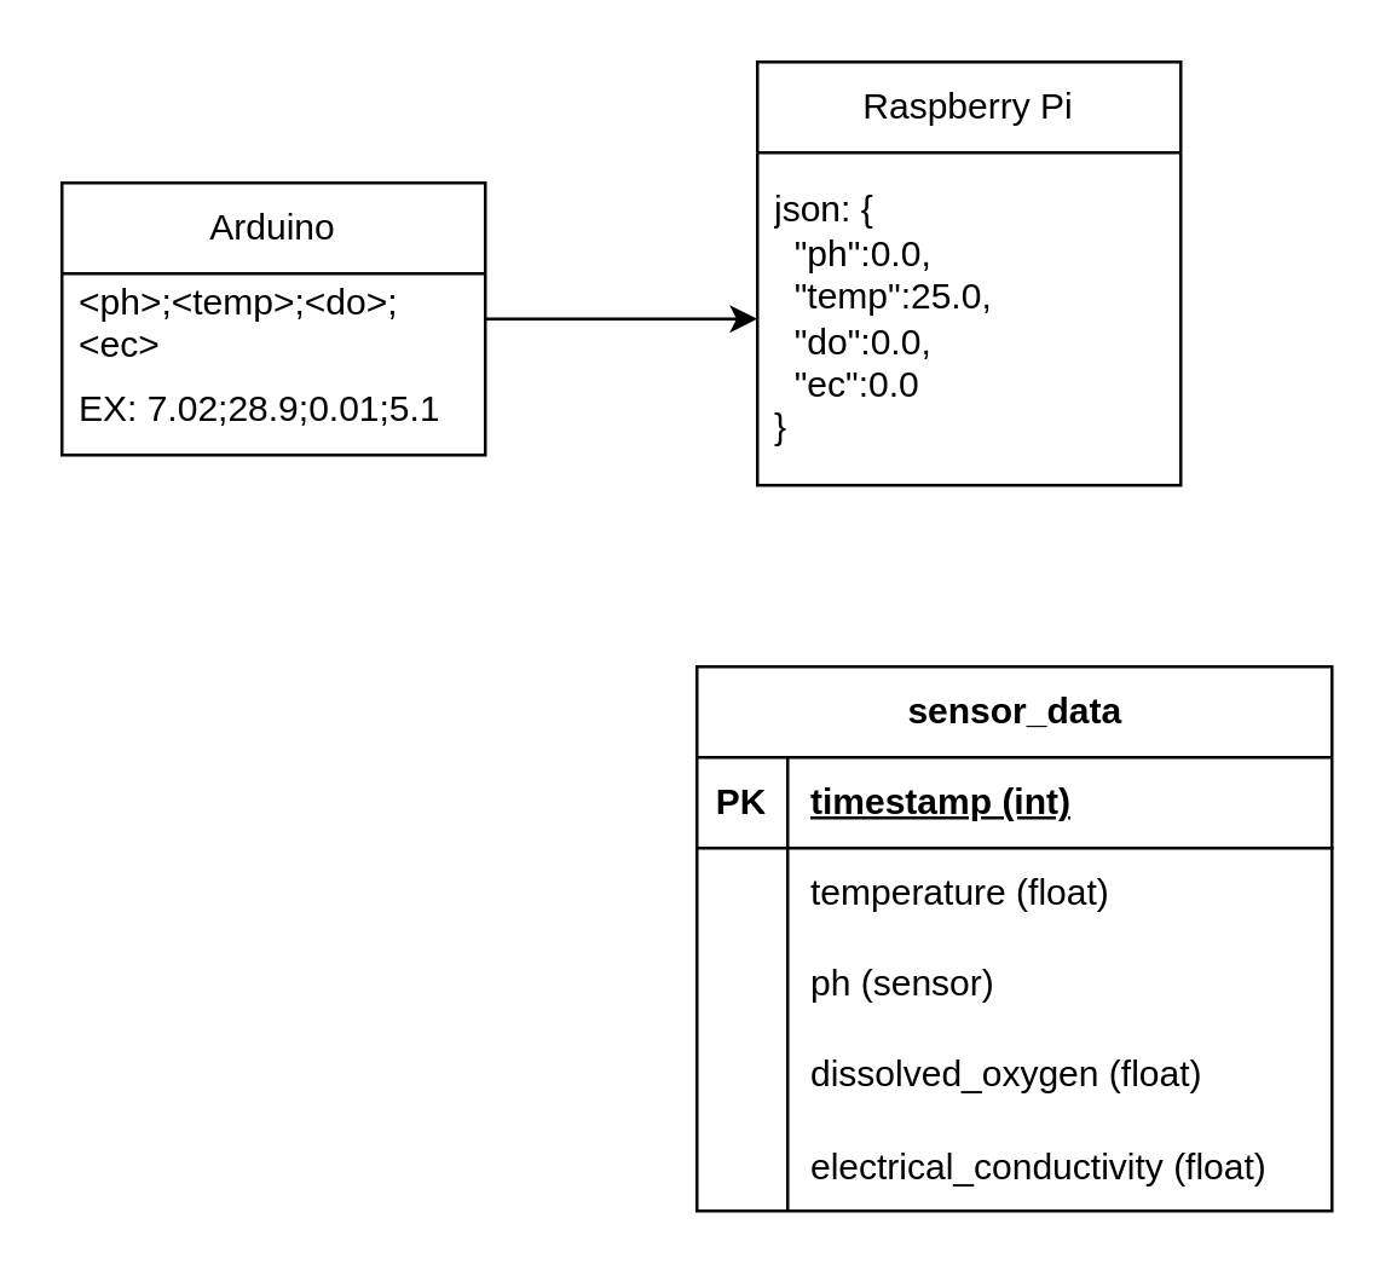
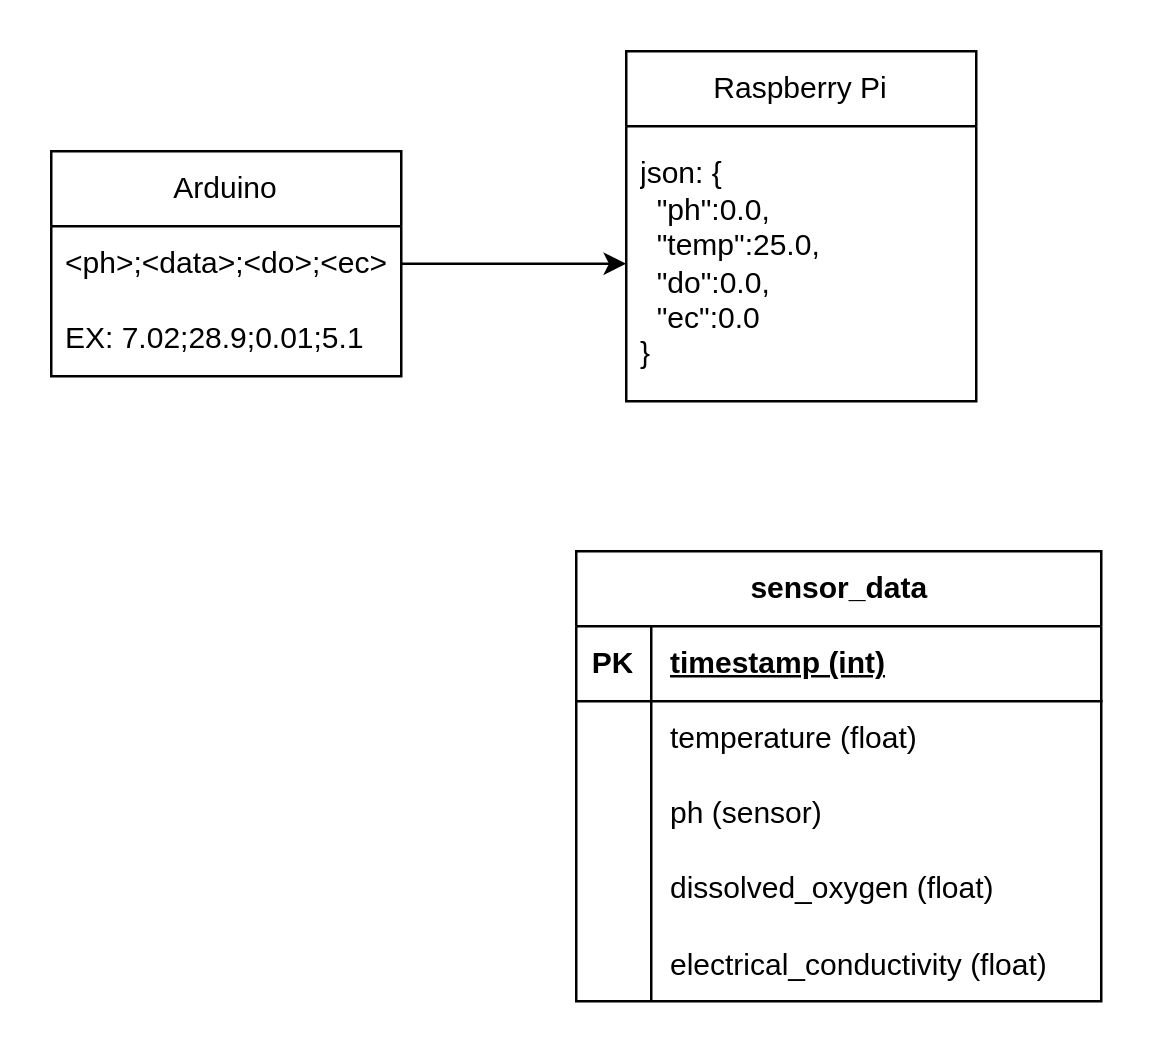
- <mxCell id="19" value="&amp;lt;ph&amp;gt;;&amp;lt;temp&amp;gt;;&amp;lt;do&amp;gt;;&amp;lt;ec&amp;gt;" style="text;strokeColor=none;fillColor=none;align=left;verticalAlign=middle;spacingLeft=4;spacingRight=4;overflow=hidden;points=[[0,0.5],[1,0.5]];portConstraint=eastwest;rotatable=0;whiteSpace=wrap;html=1;" vertex="1" parent="18"><mxGeometry y="30" width="140" height="30" as="geometry" /></mxCell>
+ <mxCell id="19" value="&amp;lt;ph&amp;gt;;&amp;lt;data&amp;gt;;&amp;lt;do&amp;gt;;&amp;lt;ec&amp;gt;" style="text;strokeColor=none;fillColor=none;align=left;verticalAlign=middle;spacingLeft=4;spacingRight=4;overflow=hidden;points=[[0,0.5],[1,0.5]];portConstraint=eastwest;rotatable=0;whiteSpace=wrap;html=1;" vertex="1" parent="18"><mxGeometry y="30" width="140" height="30" as="geometry" /></mxCell>
